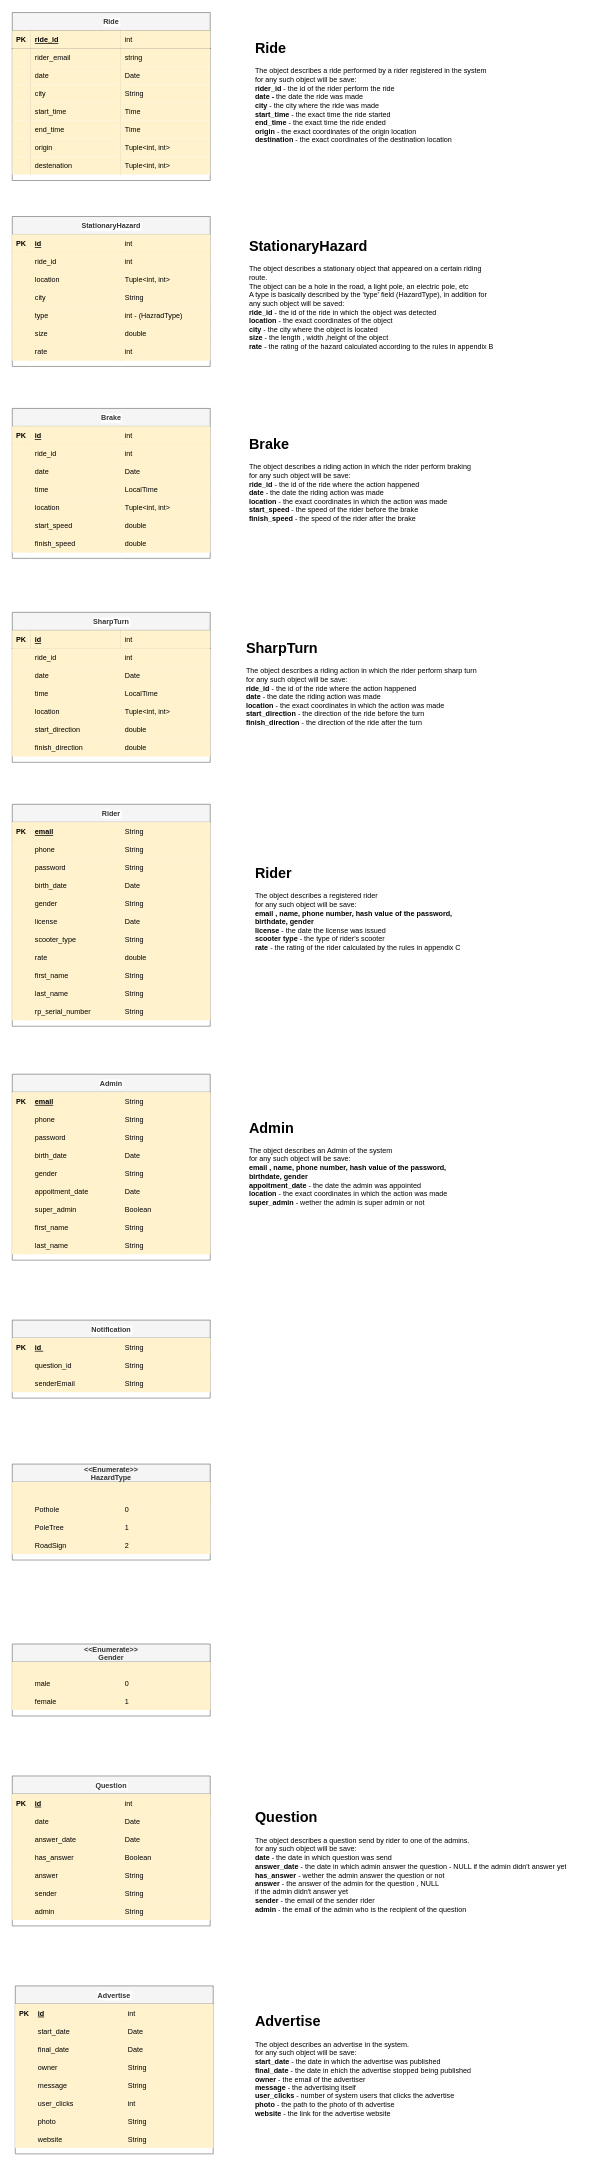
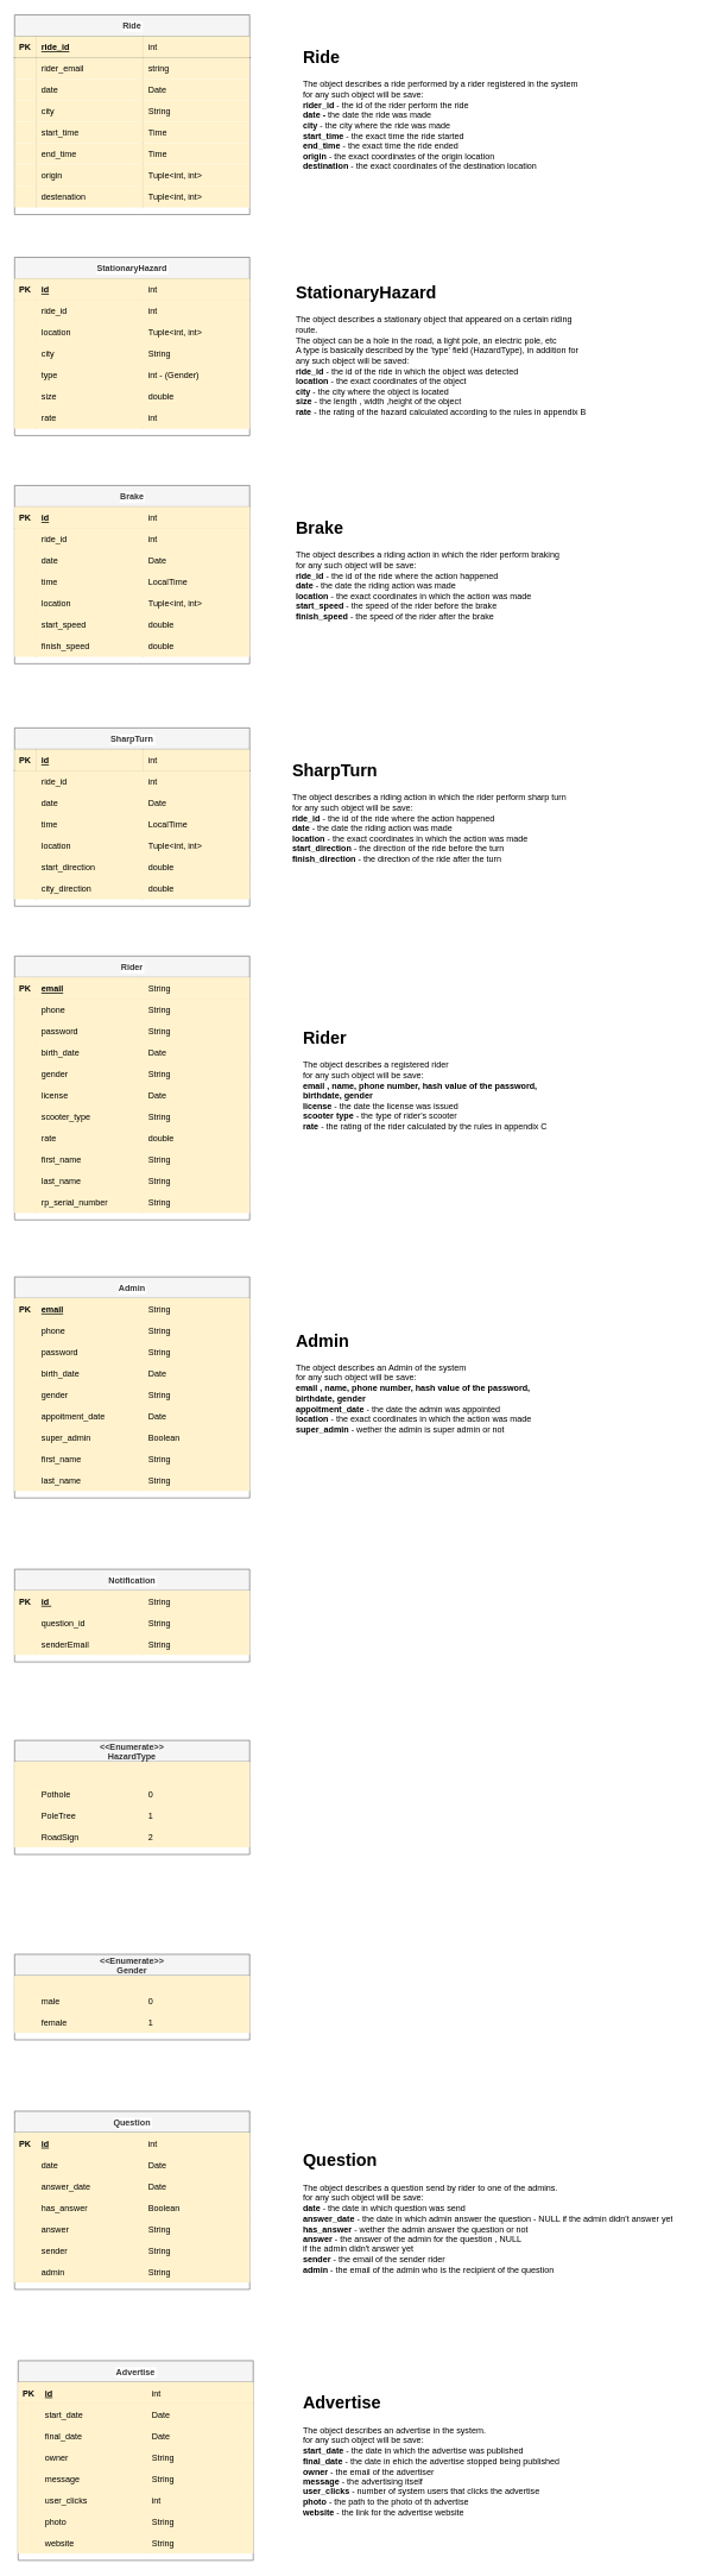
- <mxCell id="22" value="int - (HazradType)" style="shape=partialRectangle;connectable=0;fillColor=#fff2cc;top=0;left=0;bottom=0;right=0;align=left;spacingLeft=6;overflow=hidden;strokeColor=#d6b656;" parent="19" vertex="1"><mxGeometry x="180" width="150" height="30" as="geometry"><mxRectangle width="150" height="30" as="alternateBounds" /></mxGeometry></mxCell>
+ <mxCell id="22" value="int - (Gender)" style="shape=partialRectangle;connectable=0;fillColor=#fff2cc;top=0;left=0;bottom=0;right=0;align=left;spacingLeft=6;overflow=hidden;strokeColor=#d6b656;" parent="19" vertex="1"><mxGeometry x="180" width="150" height="30" as="geometry"><mxRectangle width="150" height="30" as="alternateBounds" /></mxGeometry></mxCell>
- <mxCell id="137" value="finish_direction" style="shape=partialRectangle;connectable=0;fillColor=#fff2cc;top=0;left=0;bottom=0;right=0;align=left;spacingLeft=6;overflow=hidden;strokeColor=#d6b656;" parent="135" vertex="1"><mxGeometry x="30" width="150" height="30" as="geometry"><mxRectangle width="150" height="30" as="alternateBounds" /></mxGeometry></mxCell>
+ <mxCell id="137" value="city_direction" style="shape=partialRectangle;connectable=0;fillColor=#fff2cc;top=0;left=0;bottom=0;right=0;align=left;spacingLeft=6;overflow=hidden;strokeColor=#d6b656;" parent="135" vertex="1"><mxGeometry x="30" width="150" height="30" as="geometry"><mxRectangle width="150" height="30" as="alternateBounds" /></mxGeometry></mxCell>
